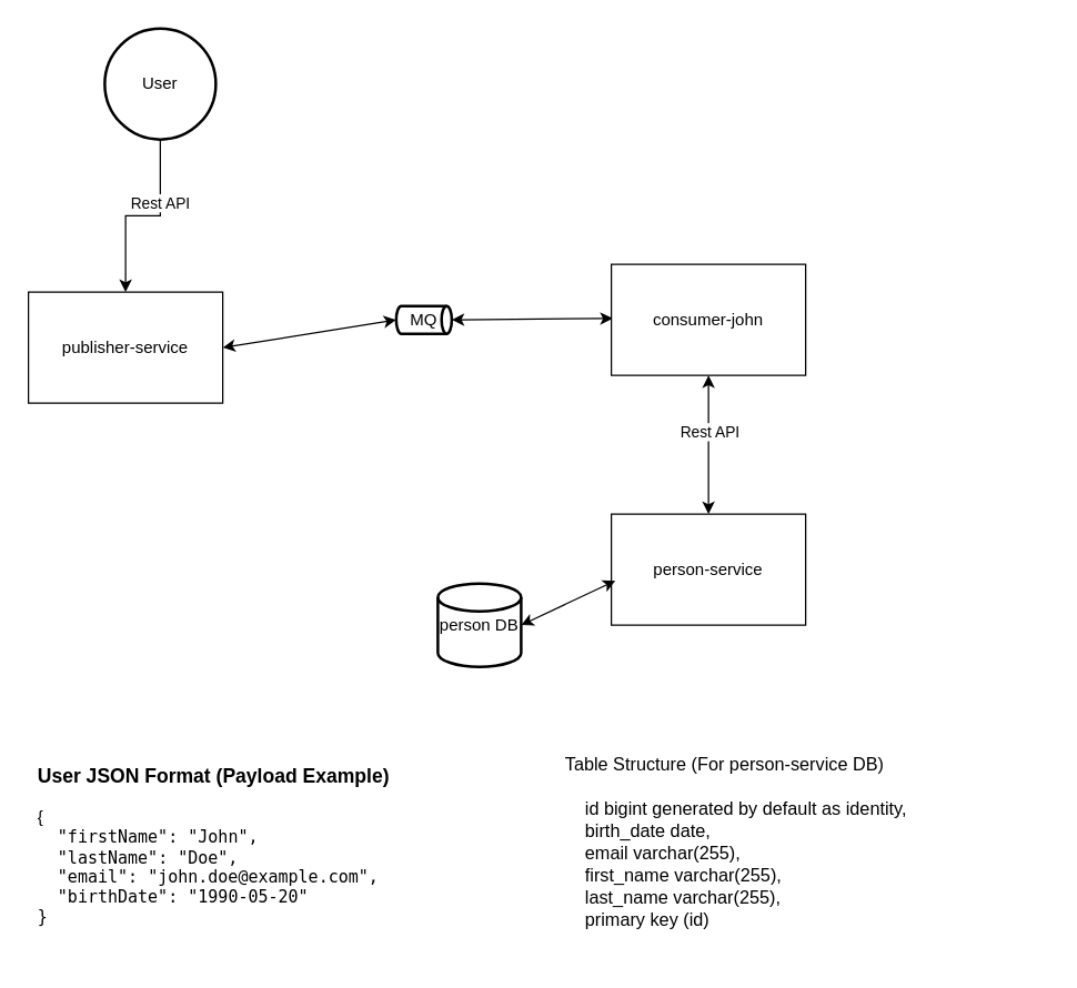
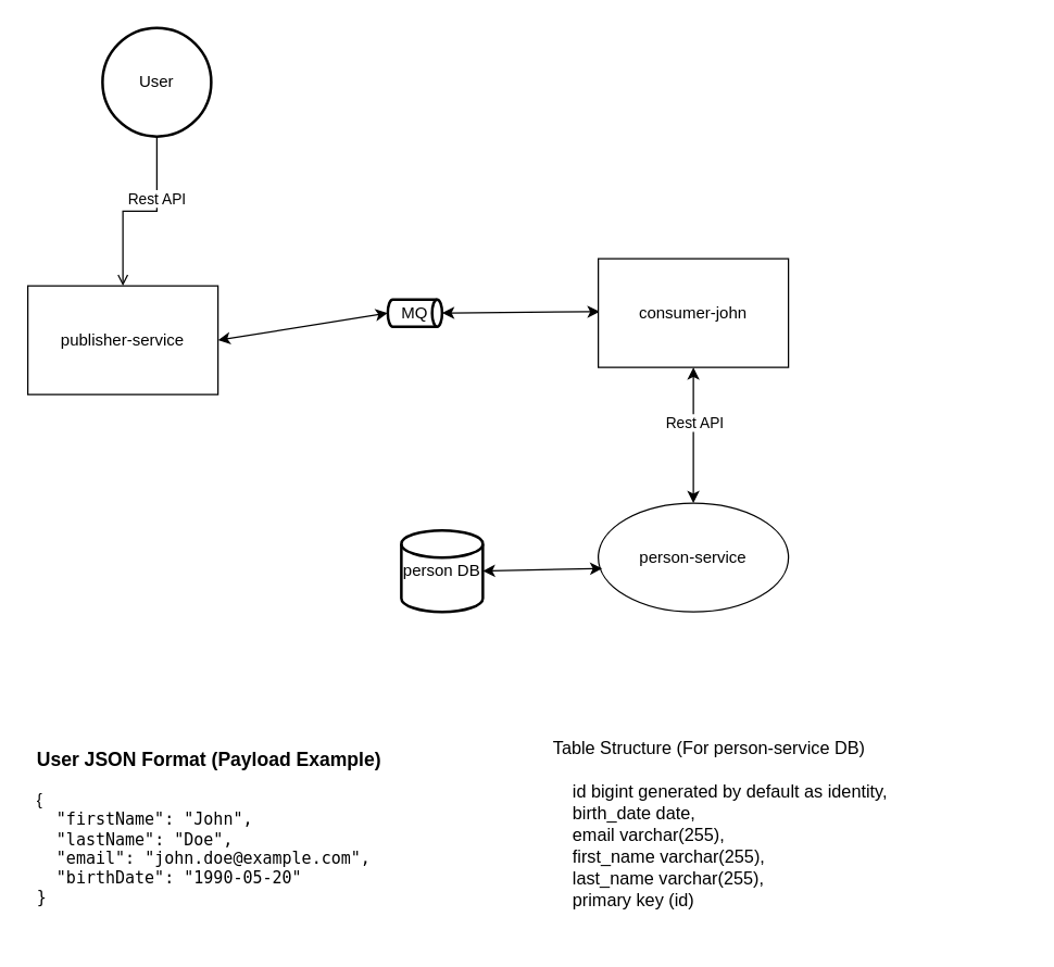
- <mxCell id="13" value="" style="edgeStyle=orthogonalEdgeStyle;rounded=0;orthogonalLoop=1;jettySize=auto;html=1;" edge="1" parent="1" source="15" target="2"><mxGeometry relative="1" as="geometry" /></mxCell>
+ <mxCell id="13" value="" style="edgeStyle=orthogonalEdgeStyle;rounded=0;orthogonalLoop=1;jettySize=auto;html=1;endArrow=open;" edge="1" parent="1" source="15" target="2"><mxGeometry relative="1" as="geometry" /></mxCell>
- <mxCell id="8" value="person-service" style="rounded=0;whiteSpace=wrap;html=1;" vertex="1" parent="1"><mxGeometry x="440" y="370" width="140" height="80" as="geometry" /></mxCell>
+ <mxCell id="8" value="person-service" style="ellipse;whiteSpace=wrap;html=1;" vertex="1" parent="1"><mxGeometry x="440" y="370" width="140" height="80" as="geometry" /></mxCell>
- <mxCell id="4" value="person DB" style="strokeWidth=2;html=1;shape=mxgraph.flowchart.database;whiteSpace=wrap;" vertex="1" parent="1"><mxGeometry x="315" y="420" width="60" height="60" as="geometry" /></mxCell>
+ <mxCell id="4" value="person DB" style="strokeWidth=2;html=1;shape=mxgraph.flowchart.database;whiteSpace=wrap;" vertex="1" parent="1"><mxGeometry x="295" y="390" width="60" height="60" as="geometry" /></mxCell>
